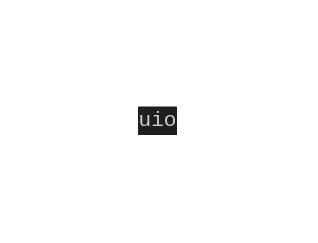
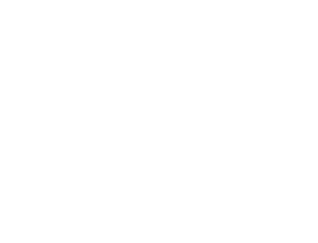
- <mxCell id="2" value="&lt;div style=&quot;color: rgb(204, 204, 204); background-color: rgb(31, 31, 31); font-family: Consolas, &amp;quot;Courier New&amp;quot;, monospace; font-size: 14px; line-height: 19px;&quot;&gt;&lt;div&gt;uio&lt;/div&gt;&lt;/div&gt;" style="text;html=1;strokeColor=none;fillColor=none;align=center;verticalAlign=middle;whiteSpace=wrap;rounded=0;" parent="1" vertex="1"><mxGeometry x="20" y="20" width="170" height="120" as="geometry" /></mxCell>
